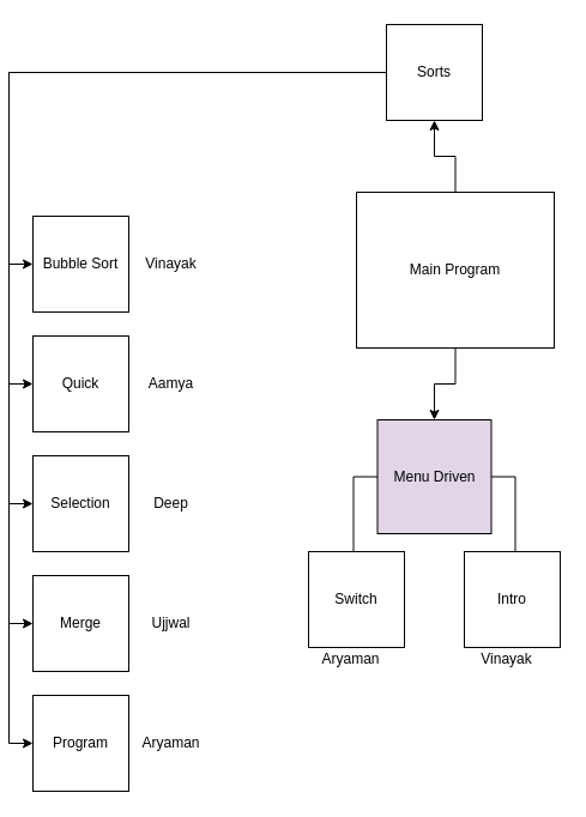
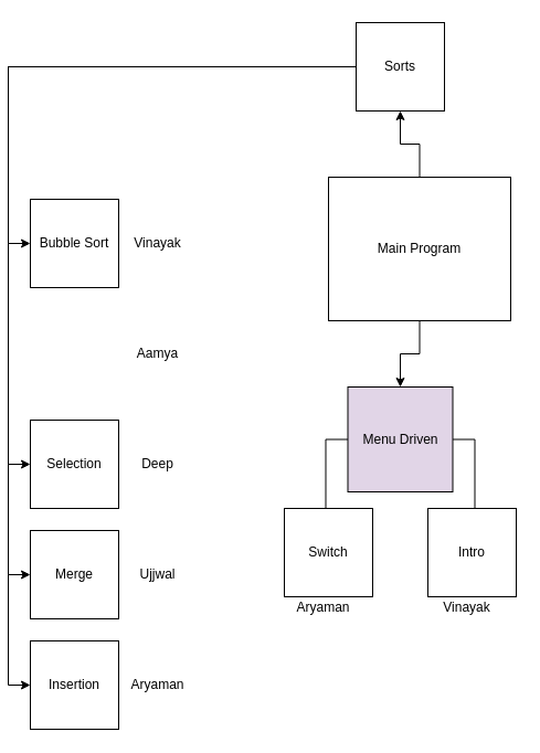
- <mxCell id="23" style="edgeStyle=orthogonalEdgeStyle;rounded=0;orthogonalLoop=1;jettySize=auto;html=1;exitX=0;exitY=0.5;exitDx=0;exitDy=0;entryX=0;entryY=0.5;entryDx=0;entryDy=0;" edge="1" parent="1" source="27" target="4"><mxGeometry relative="1" as="geometry" /></mxCell>
- <mxCell id="4" value="Quick" style="whiteSpace=wrap;html=1;aspect=fixed;" vertex="1" parent="1"><mxGeometry x="20" y="280" width="80" height="80" as="geometry" /></mxCell>
- <mxCell id="10" value="Program" style="whiteSpace=wrap;html=1;aspect=fixed;" vertex="1" parent="1"><mxGeometry x="20" y="580" width="80" height="80" as="geometry" /></mxCell>
+ <mxCell id="10" value="Insertion" style="whiteSpace=wrap;html=1;aspect=fixed;" vertex="1" parent="1"><mxGeometry x="20" y="580" width="80" height="80" as="geometry" /></mxCell>
